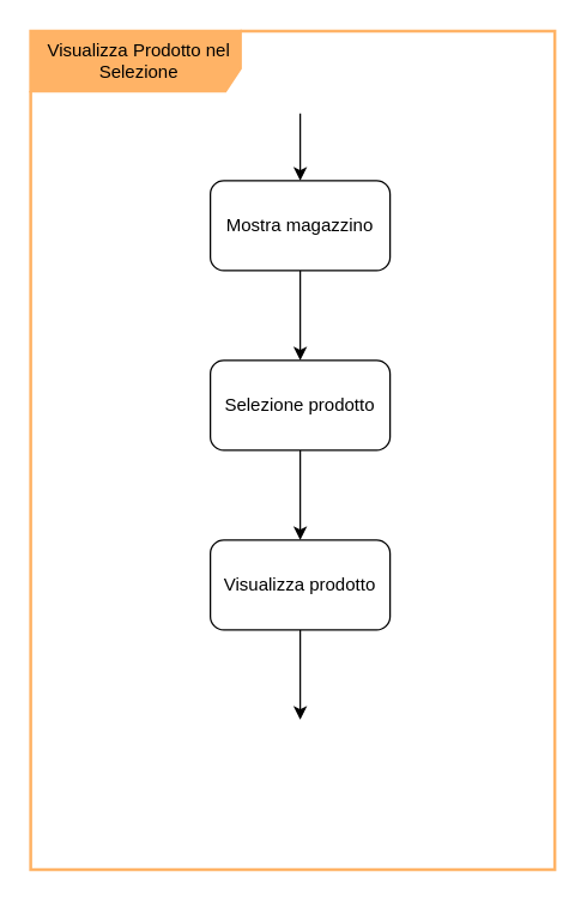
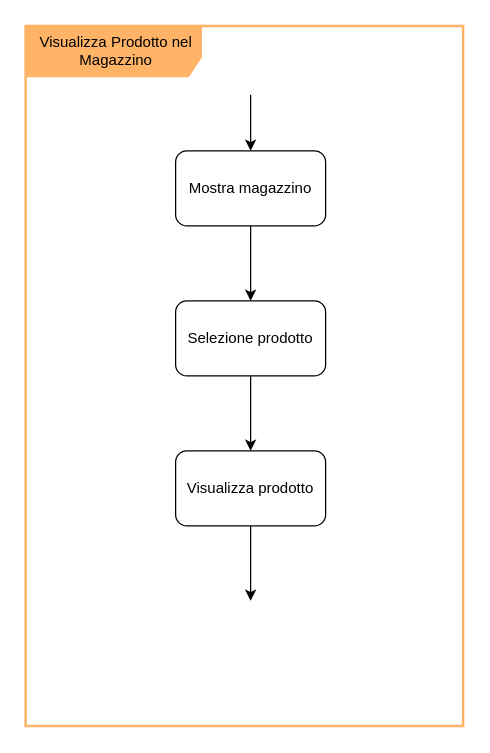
- <mxCell id="11" value="Visualizza Prodotto nel Selezione" style="shape=umlFrame;whiteSpace=wrap;html=1;width=140;height=40;boundedLbl=1;verticalAlign=middle;align=center;spacingLeft=5;strokeWidth=2;strokeColor=#FFB366;fillColor=#FFB366;" vertex="1" parent="1"><mxGeometry x="20" y="20" width="350" height="560" as="geometry" /></mxCell>
+ <mxCell id="11" value="Visualizza Prodotto nel Magazzino" style="shape=umlFrame;whiteSpace=wrap;html=1;width=140;height=40;boundedLbl=1;verticalAlign=middle;align=center;spacingLeft=5;strokeWidth=2;strokeColor=#FFB366;fillColor=#FFB366;" vertex="1" parent="1"><mxGeometry x="20" y="20" width="350" height="560" as="geometry" /></mxCell>
